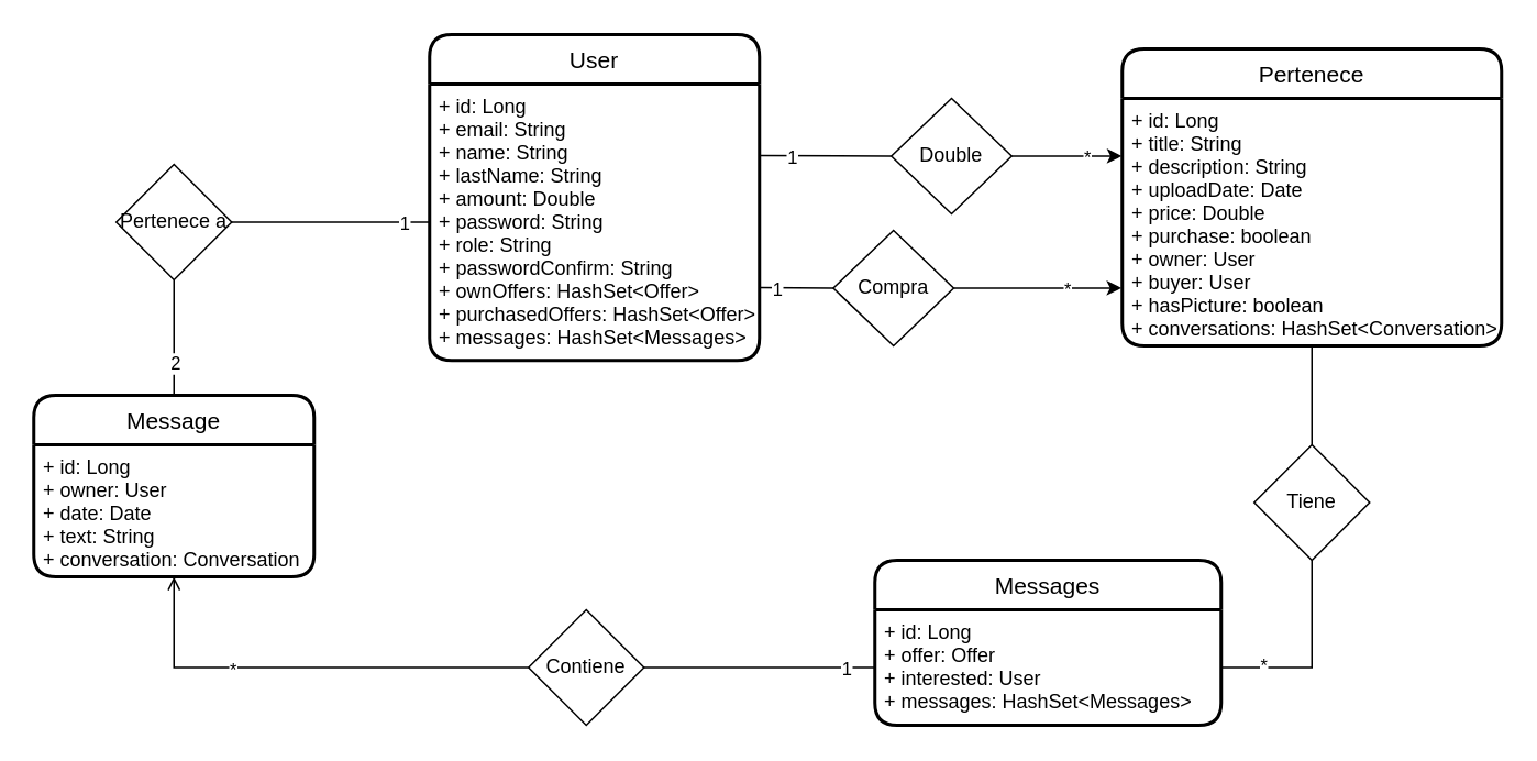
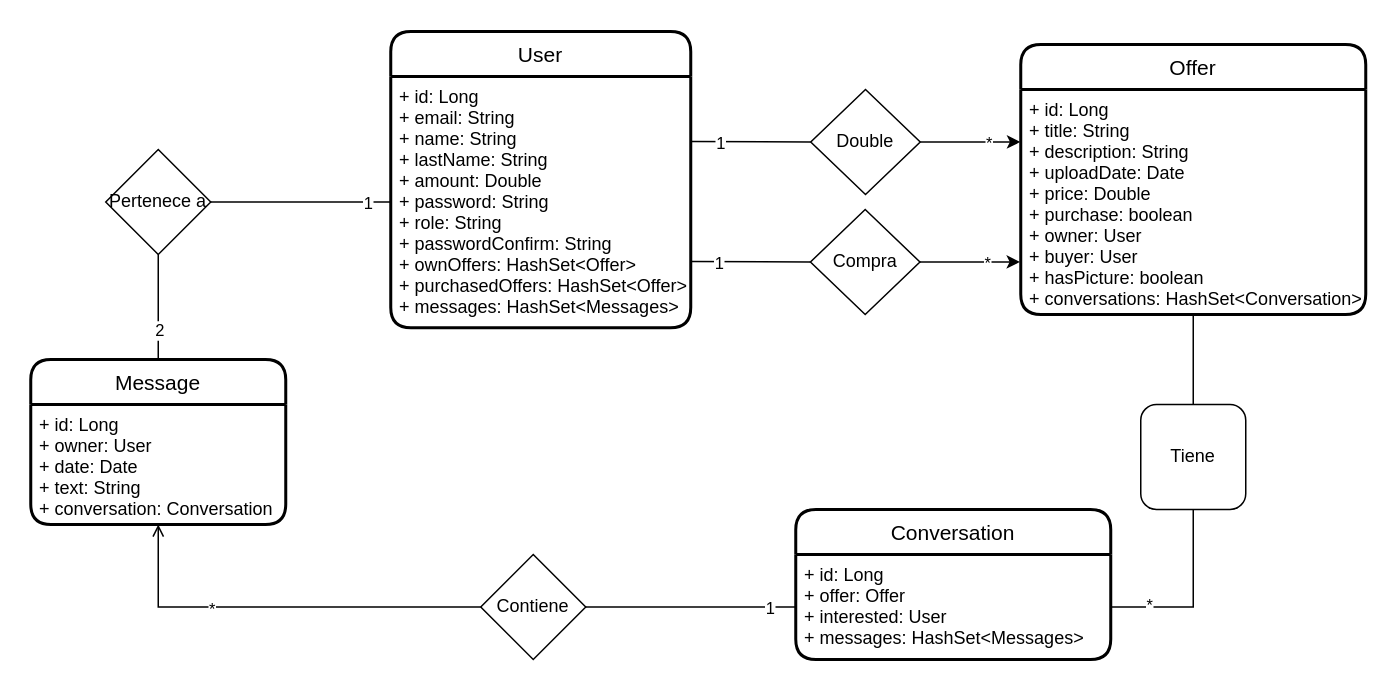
- <mxCell id="4" value="Pertenece" style="swimlane;childLayout=stackLayout;horizontal=1;startSize=30;horizontalStack=0;rounded=1;fontSize=14;fontStyle=0;strokeWidth=2;resizeParent=0;resizeLast=1;shadow=0;dashed=0;align=center;" parent="1" vertex="1"><mxGeometry x="680" y="29" width="230" height="180" as="geometry" /></mxCell>
+ <mxCell id="4" value="Offer" style="swimlane;childLayout=stackLayout;horizontal=1;startSize=30;horizontalStack=0;rounded=1;fontSize=14;fontStyle=0;strokeWidth=2;resizeParent=0;resizeLast=1;shadow=0;dashed=0;align=center;" parent="1" vertex="1"><mxGeometry x="680" y="29" width="230" height="180" as="geometry" /></mxCell>
- <mxCell id="29" value="Compra" style="rhombus;whiteSpace=wrap;html=1;" vertex="1" parent="1"><mxGeometry x="504.8" y="139" width="73" height="70" as="geometry" /></mxCell>
+ <mxCell id="29" value="Compra" style="rhombus;whiteSpace=wrap;html=1;" vertex="1" parent="1"><mxGeometry x="539.8" y="139" width="73" height="70" as="geometry" /></mxCell>
- <mxCell id="15" value="Tiene" style="rhombus;whiteSpace=wrap;html=1;" parent="1" vertex="1"><mxGeometry x="760" y="269" width="70" height="70" as="geometry" /></mxCell>
+ <mxCell id="15" value="Tiene" style="whiteSpace=wrap;html=1;rounded=1;" parent="1" vertex="1"><mxGeometry x="760" y="269" width="70" height="70" as="geometry" /></mxCell>
- <mxCell id="6" value="Messages" style="swimlane;childLayout=stackLayout;horizontal=1;startSize=30;horizontalStack=0;rounded=1;fontSize=14;fontStyle=0;strokeWidth=2;resizeParent=0;resizeLast=1;shadow=0;dashed=0;align=center;" parent="1" vertex="1"><mxGeometry x="530" y="339" width="210" height="100" as="geometry" /></mxCell>
+ <mxCell id="6" value="Conversation" style="swimlane;childLayout=stackLayout;horizontal=1;startSize=30;horizontalStack=0;rounded=1;fontSize=14;fontStyle=0;strokeWidth=2;resizeParent=0;resizeLast=1;shadow=0;dashed=0;align=center;" parent="1" vertex="1"><mxGeometry x="530" y="339" width="210" height="100" as="geometry" /></mxCell>
